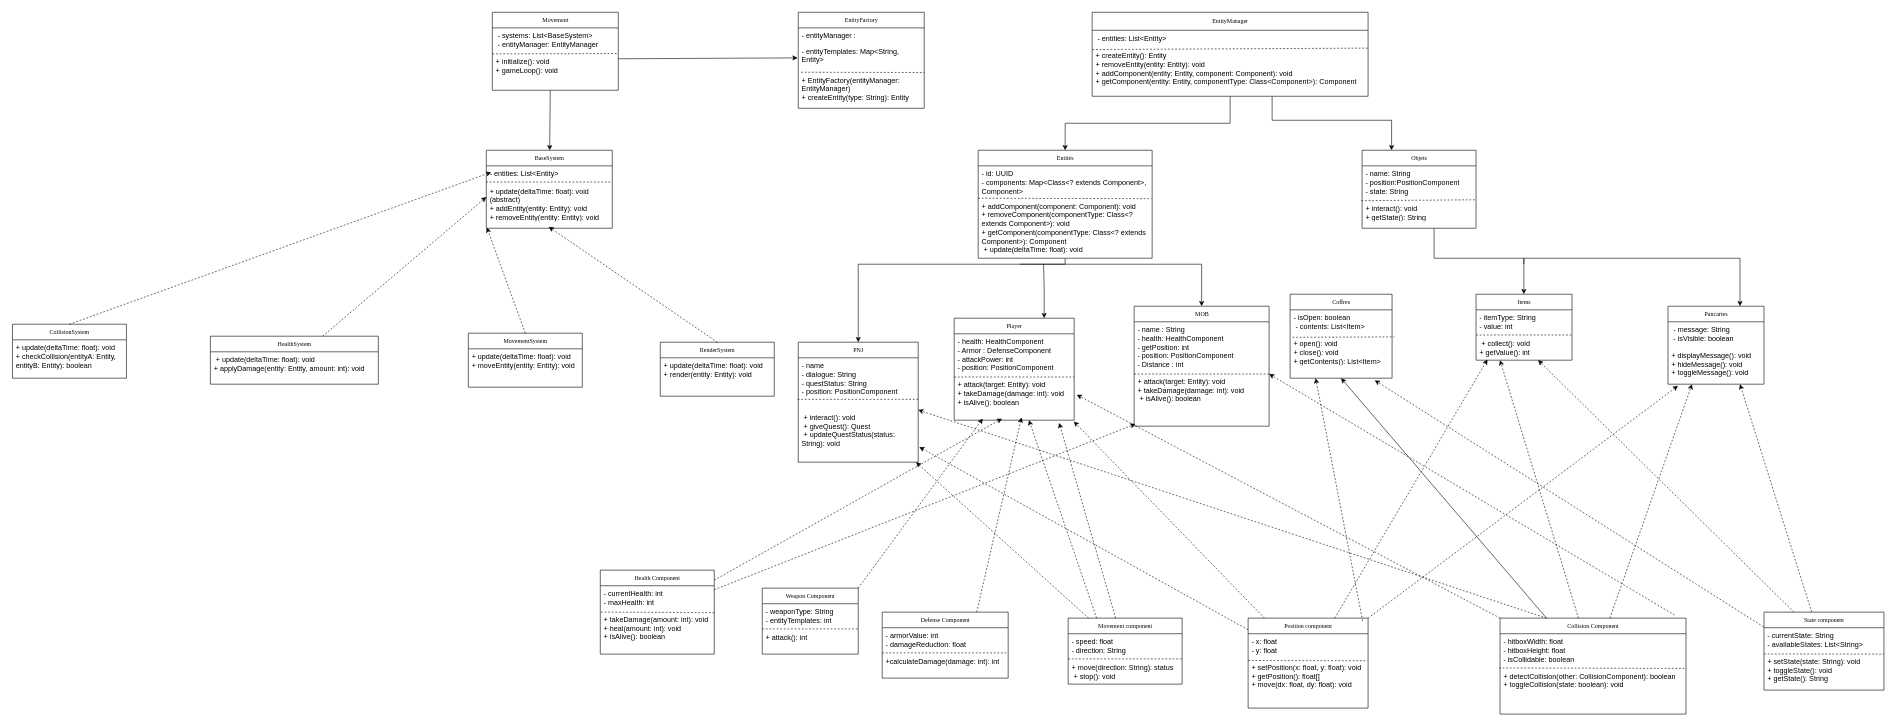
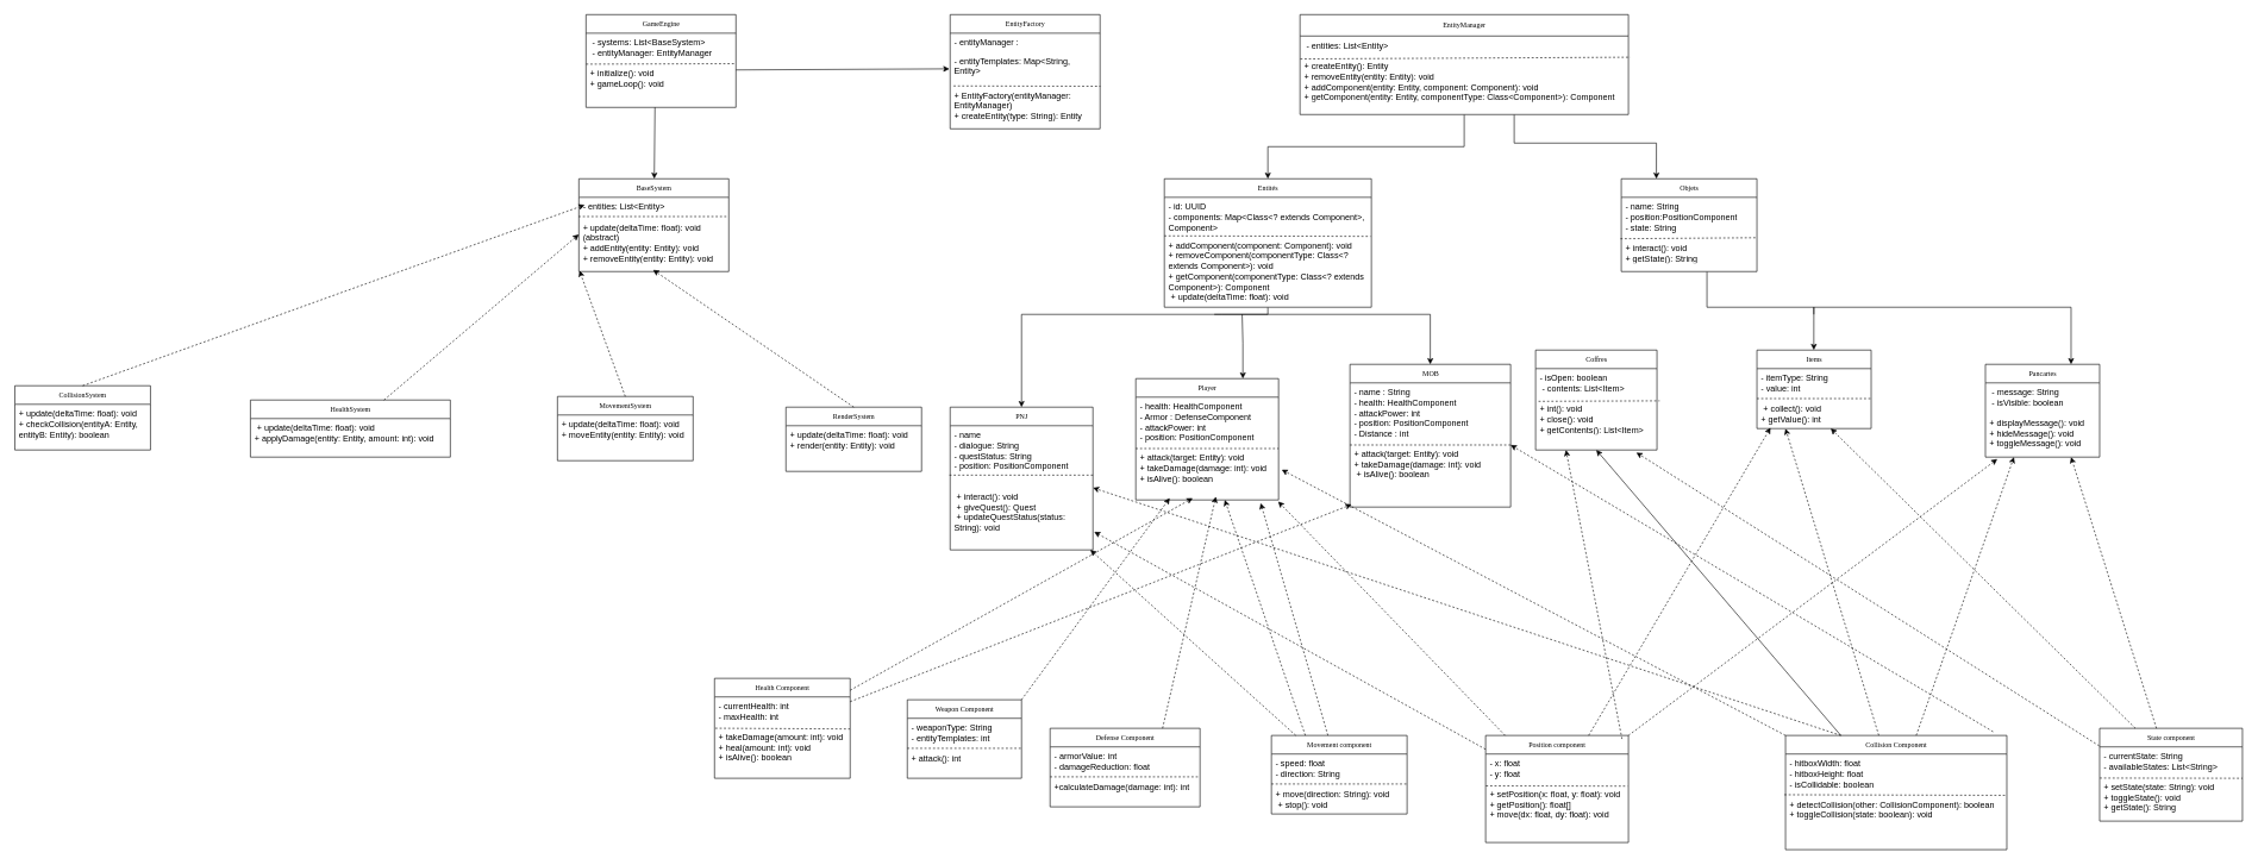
- <mxCell id="88" value="Movement" style="swimlane;html=1;fontStyle=0;childLayout=stackLayout;horizontal=1;startSize=26;fillColor=none;horizontalStack=0;resizeParent=1;resizeLast=0;collapsible=1;marginBottom=0;swimlaneFillColor=#ffffff;rounded=0;shadow=0;comic=0;labelBackgroundColor=none;strokeWidth=1;fontFamily=Verdana;fontSize=10;align=center;" parent="1" vertex="1"><mxGeometry x="820" y="20" width="210" height="130" as="geometry" /></mxCell>
+ <mxCell id="88" value="GameEngine" style="swimlane;html=1;fontStyle=0;childLayout=stackLayout;horizontal=1;startSize=26;fillColor=none;horizontalStack=0;resizeParent=1;resizeLast=0;collapsible=1;marginBottom=0;swimlaneFillColor=#ffffff;rounded=0;shadow=0;comic=0;labelBackgroundColor=none;strokeWidth=1;fontFamily=Verdana;fontSize=10;align=center;" parent="1" vertex="1"><mxGeometry x="820" y="20" width="210" height="130" as="geometry" /></mxCell>
- <mxCell id="25" value="- isOpen: boolean&lt;div&gt;&amp;nbsp;- contents: List&amp;lt;Item&amp;gt;&amp;nbsp;&lt;/div&gt;&lt;div&gt;&amp;nbsp;&lt;/div&gt;&lt;div&gt;+ open(): void&amp;nbsp;&lt;/div&gt;&lt;div&gt;+ close(): void&amp;nbsp;&lt;/div&gt;&lt;div&gt;+ getContents(): List&amp;lt;Item&amp;gt;&amp;nbsp;&lt;/div&gt;" style="text;html=1;strokeColor=none;fillColor=none;align=left;verticalAlign=top;spacingLeft=4;spacingRight=4;whiteSpace=wrap;overflow=hidden;rotatable=0;points=[[0,0.5],[1,0.5]];portConstraint=eastwest;" parent="23" vertex="1"><mxGeometry y="26" width="170" height="114" as="geometry" /></mxCell>
+ <mxCell id="25" value="- isOpen: boolean&lt;div&gt;&amp;nbsp;- contents: List&amp;lt;Item&amp;gt;&amp;nbsp;&lt;/div&gt;&lt;div&gt;&amp;nbsp;&lt;/div&gt;&lt;div&gt;+ int(): void&amp;nbsp;&lt;/div&gt;&lt;div&gt;+ close(): void&amp;nbsp;&lt;/div&gt;&lt;div&gt;+ getContents(): List&amp;lt;Item&amp;gt;&amp;nbsp;&lt;/div&gt;" style="text;html=1;strokeColor=none;fillColor=none;align=left;verticalAlign=top;spacingLeft=4;spacingRight=4;whiteSpace=wrap;overflow=hidden;rotatable=0;points=[[0,0.5],[1,0.5]];portConstraint=eastwest;" parent="23" vertex="1"><mxGeometry y="26" width="170" height="114" as="geometry" /></mxCell>
- <mxCell id="22" value="&lt;div&gt;- name : String&lt;/div&gt;- health: HealthComponent&amp;nbsp;&lt;div&gt;&lt;div&gt;- getPosition: int&amp;nbsp;&lt;div&gt;- position: PositionComponent&lt;/div&gt;&lt;/div&gt;&lt;/div&gt;&lt;div&gt;&lt;span style=&quot;background-color: initial;&quot;&gt;- Distance : int&amp;nbsp;&lt;/span&gt;&lt;/div&gt;&lt;div&gt;&lt;span style=&quot;background-color: initial;&quot;&gt;&lt;br&gt;&lt;/span&gt;&lt;/div&gt;&lt;div&gt;&lt;span style=&quot;background-color: initial;&quot;&gt;+ attack(target: Entity): void&amp;nbsp;&lt;/span&gt;&lt;/div&gt;&lt;div&gt;+ takeDamage(damage: int): void&amp;nbsp;&lt;/div&gt;&lt;div&gt;&amp;nbsp;+ isAlive(): boolean&amp;nbsp;&lt;/div&gt;" style="text;html=1;strokeColor=none;fillColor=none;align=left;verticalAlign=top;spacingLeft=4;spacingRight=4;whiteSpace=wrap;overflow=hidden;rotatable=0;points=[[0,0.5],[1,0.5]];portConstraint=eastwest;" parent="20" vertex="1"><mxGeometry y="26" width="225" height="174" as="geometry" /></mxCell>
+ <mxCell id="22" value="&lt;div&gt;- name : String&lt;/div&gt;- health: HealthComponent&amp;nbsp;&lt;div&gt;&lt;div&gt;- attackPower: int&amp;nbsp;&lt;div&gt;- position: PositionComponent&lt;/div&gt;&lt;/div&gt;&lt;/div&gt;&lt;div&gt;&lt;span style=&quot;background-color: initial;&quot;&gt;- Distance : int&amp;nbsp;&lt;/span&gt;&lt;/div&gt;&lt;div&gt;&lt;span style=&quot;background-color: initial;&quot;&gt;&lt;br&gt;&lt;/span&gt;&lt;/div&gt;&lt;div&gt;&lt;span style=&quot;background-color: initial;&quot;&gt;+ attack(target: Entity): void&amp;nbsp;&lt;/span&gt;&lt;/div&gt;&lt;div&gt;+ takeDamage(damage: int): void&amp;nbsp;&lt;/div&gt;&lt;div&gt;&amp;nbsp;+ isAlive(): boolean&amp;nbsp;&lt;/div&gt;" style="text;html=1;strokeColor=none;fillColor=none;align=left;verticalAlign=top;spacingLeft=4;spacingRight=4;whiteSpace=wrap;overflow=hidden;rotatable=0;points=[[0,0.5],[1,0.5]];portConstraint=eastwest;" parent="20" vertex="1"><mxGeometry y="26" width="225" height="174" as="geometry" /></mxCell>
- <mxCell id="55" value="- speed: float&amp;nbsp;&lt;div&gt;- direction: String&lt;/div&gt;&lt;div&gt;&lt;br&gt;&lt;/div&gt;&lt;div&gt; + move(direction: String): status&lt;/div&gt;&lt;div&gt;&amp;nbsp;+ stop(): void  &amp;nbsp;&amp;nbsp;&lt;/div&gt;" style="text;html=1;strokeColor=none;fillColor=none;align=left;verticalAlign=top;spacingLeft=4;spacingRight=4;whiteSpace=wrap;overflow=hidden;rotatable=0;points=[[0,0.5],[1,0.5]];portConstraint=eastwest;" parent="54" vertex="1"><mxGeometry y="26" width="190" height="84" as="geometry" /></mxCell>
+ <mxCell id="55" value="- speed: float&amp;nbsp;&lt;div&gt;- direction: String&lt;/div&gt;&lt;div&gt;&lt;br&gt;&lt;/div&gt;&lt;div&gt; + move(direction: String): void&lt;/div&gt;&lt;div&gt;&amp;nbsp;+ stop(): void  &amp;nbsp;&amp;nbsp;&lt;/div&gt;" style="text;html=1;strokeColor=none;fillColor=none;align=left;verticalAlign=top;spacingLeft=4;spacingRight=4;whiteSpace=wrap;overflow=hidden;rotatable=0;points=[[0,0.5],[1,0.5]];portConstraint=eastwest;" parent="54" vertex="1"><mxGeometry y="26" width="190" height="84" as="geometry" /></mxCell>
